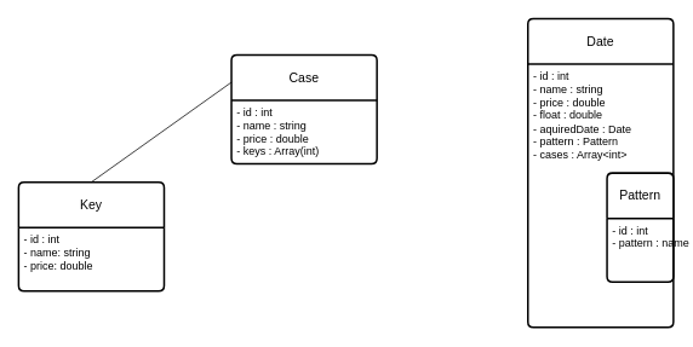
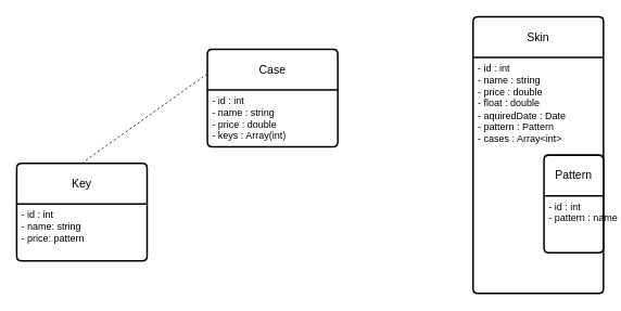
- <mxCell id="7" value="Date" style="swimlane;childLayout=stackLayout;horizontal=1;startSize=50;horizontalStack=0;rounded=1;fontSize=14;fontStyle=0;strokeWidth=2;resizeParent=0;resizeLast=1;shadow=0;dashed=0;align=center;arcSize=4;whiteSpace=wrap;html=1;" parent="1" vertex="1"><mxGeometry x="580" y="20" width="160" height="340" as="geometry" /></mxCell>
+ <mxCell id="7" value="Skin" style="swimlane;childLayout=stackLayout;horizontal=1;startSize=50;horizontalStack=0;rounded=1;fontSize=14;fontStyle=0;strokeWidth=2;resizeParent=0;resizeLast=1;shadow=0;dashed=0;align=center;arcSize=4;whiteSpace=wrap;html=1;" parent="1" vertex="1"><mxGeometry x="580" y="20" width="160" height="340" as="geometry" /></mxCell>
- <mxCell id="6" value="" style="endArrow=none;html=1;rounded=0;exitX=0.5;exitY=0;exitDx=0;exitDy=0;entryX=0;entryY=0.25;entryDx=0;entryDy=0;" parent="1" source="2" target="4" edge="1"><mxGeometry width="50" height="50" relative="1" as="geometry"><mxPoint x="160" y="120" as="sourcePoint" /><mxPoint x="210" y="70" as="targetPoint" /></mxGeometry></mxCell>
+ <mxCell id="6" value="" style="endArrow=none;html=1;rounded=0;exitX=0.5;exitY=0;exitDx=0;exitDy=0;entryX=0;entryY=0.25;entryDx=0;entryDy=0;dashed=1;" parent="1" source="2" target="4" edge="1"><mxGeometry width="50" height="50" relative="1" as="geometry"><mxPoint x="160" y="120" as="sourcePoint" /><mxPoint x="210" y="70" as="targetPoint" /></mxGeometry></mxCell>
- <mxCell id="3" value="- id : int&lt;div&gt;- name: string&lt;/div&gt;&lt;div&gt;- price: double&lt;/div&gt;" style="align=left;strokeColor=none;fillColor=none;spacingLeft=4;fontSize=12;verticalAlign=top;resizable=0;rotatable=0;part=1;html=1;" parent="2" vertex="1"><mxGeometry y="50" width="160" height="70" as="geometry" /></mxCell>
+ <mxCell id="3" value="- id : int&lt;div&gt;- name: string&lt;/div&gt;&lt;div&gt;- price: pattern&lt;/div&gt;" style="align=left;strokeColor=none;fillColor=none;spacingLeft=4;fontSize=12;verticalAlign=top;resizable=0;rotatable=0;part=1;html=1;" parent="2" vertex="1"><mxGeometry y="50" width="160" height="70" as="geometry" /></mxCell>
